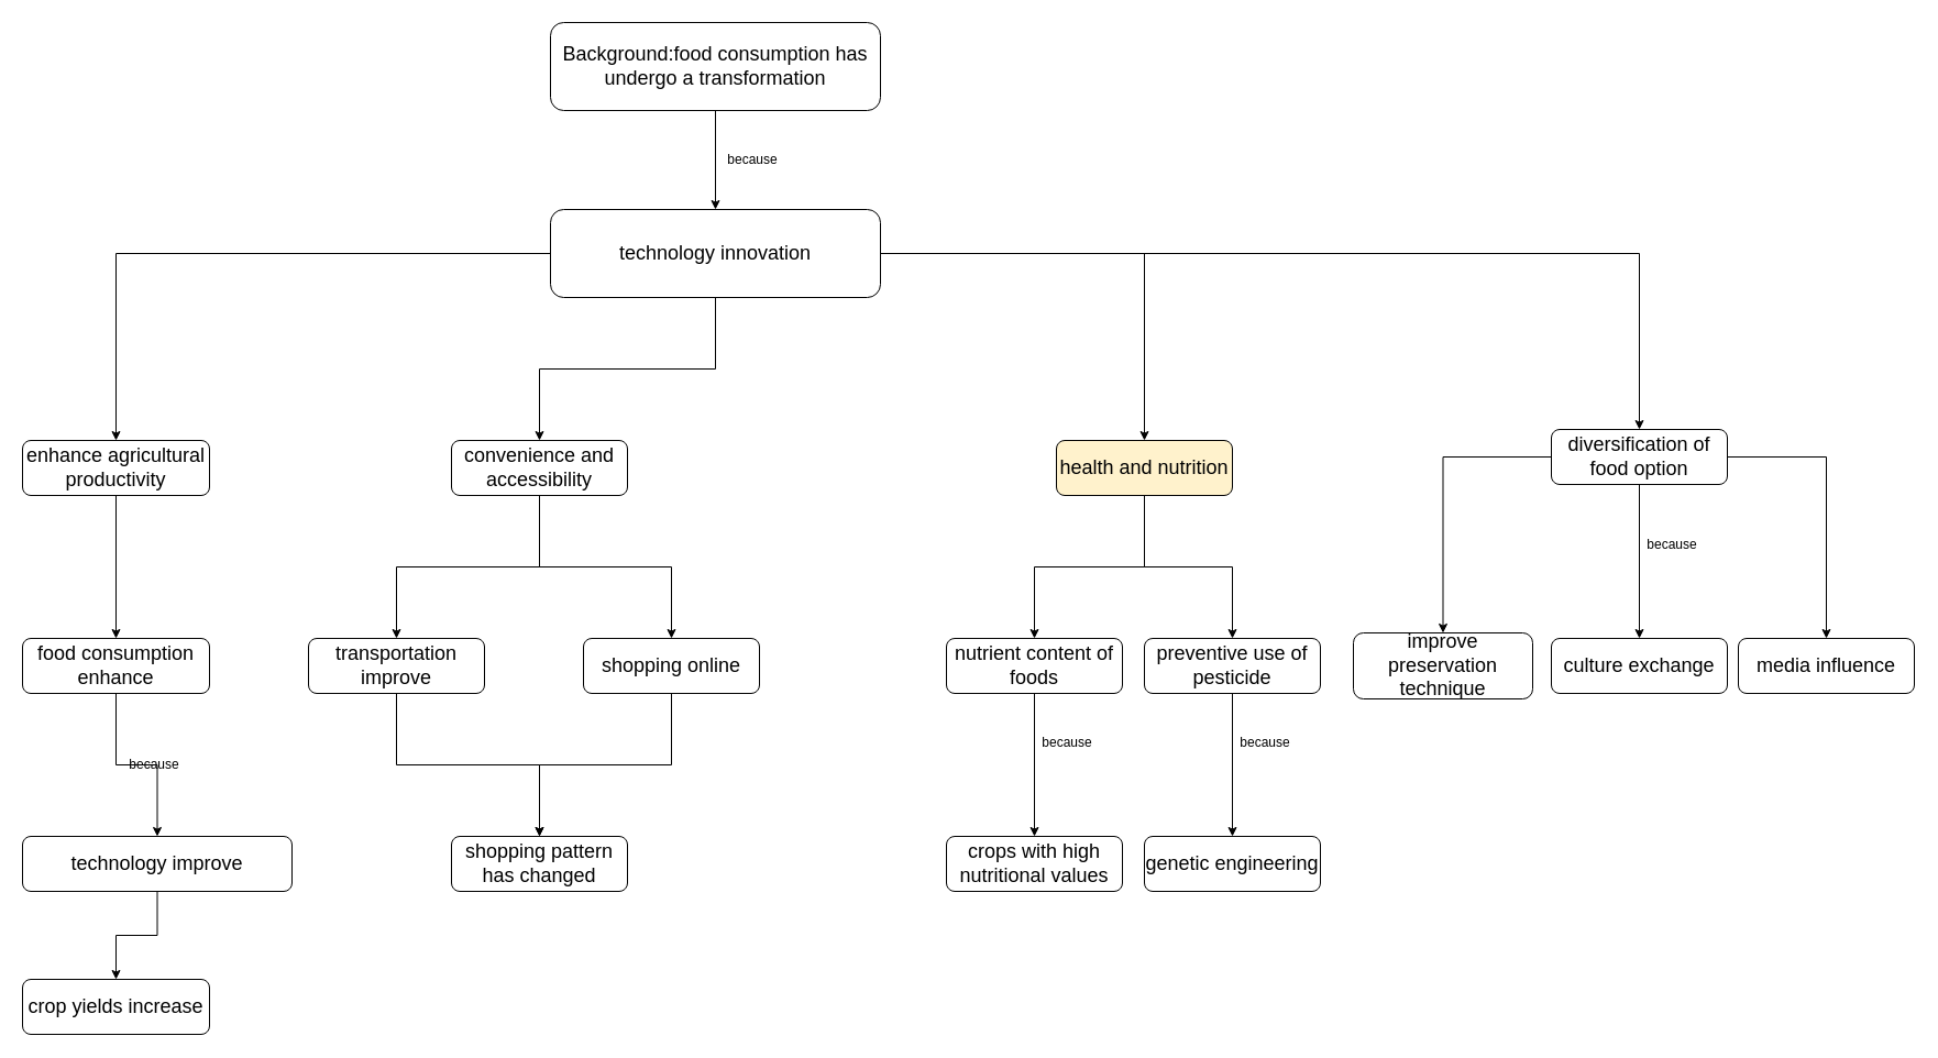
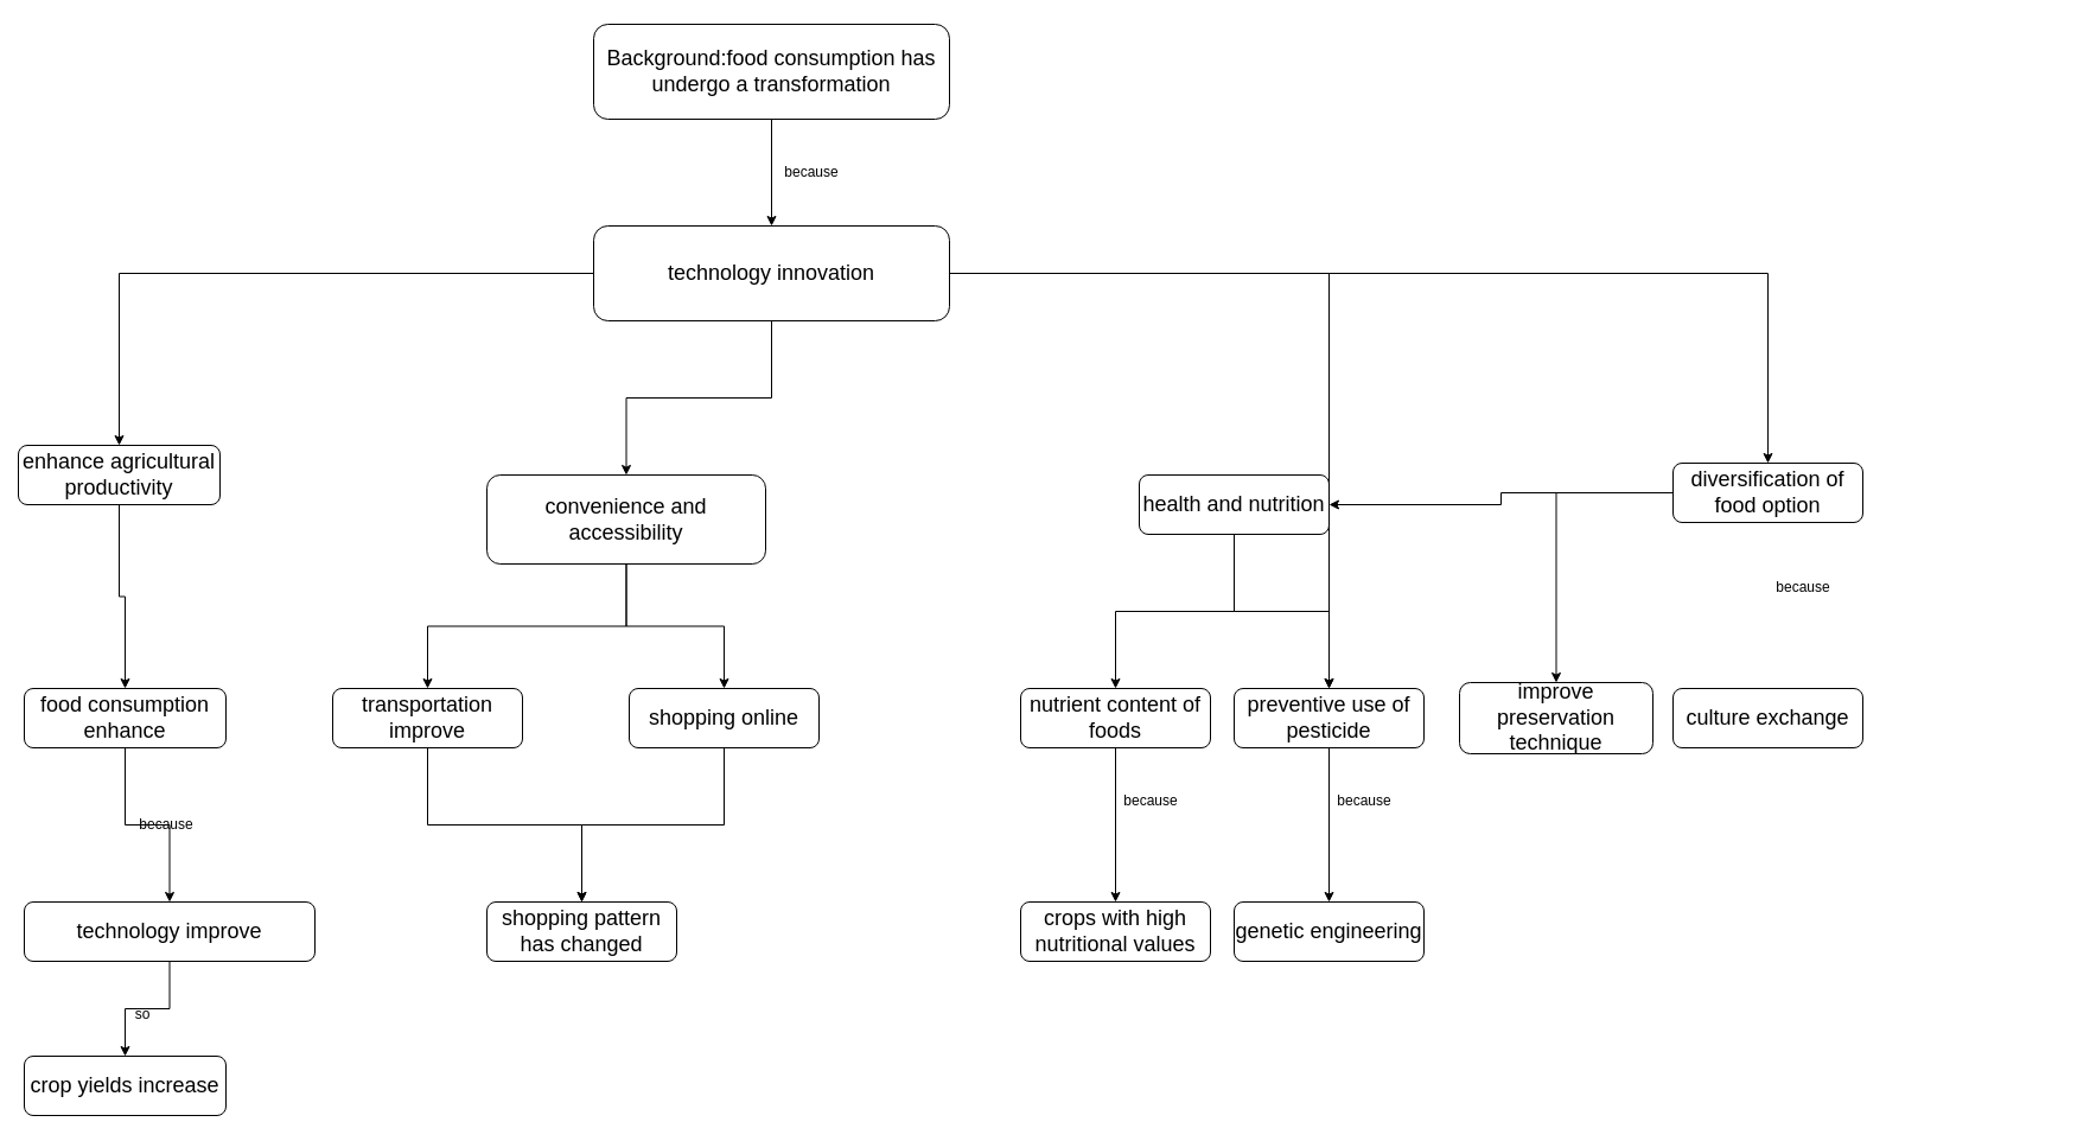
- <mxCell id="7" style="edgeStyle=orthogonalEdgeStyle;rounded=0;orthogonalLoop=1;jettySize=auto;html=1;entryX=0.5;entryY=0;entryDx=0;entryDy=0;" parent="1" source="8" target="26" edge="1"><mxGeometry relative="1" as="geometry" /></mxCell>
+ <mxCell id="7" style="edgeStyle=orthogonalEdgeStyle;rounded=0;orthogonalLoop=1;jettySize=auto;html=1;" parent="1" source="8" target="43" edge="1"><mxGeometry relative="1" as="geometry" /></mxCell>
- <mxCell id="11" value="&lt;font style=&quot;font-size: 18px;&quot;&gt;enhance agricultural productivity&lt;/font&gt;" style="rounded=1;whiteSpace=wrap;html=1;fontSize=12;glass=0;strokeWidth=1;shadow=0;" parent="1" vertex="1"><mxGeometry x="20" y="400" width="170" height="50" as="geometry" /></mxCell>
+ <mxCell id="11" value="&lt;font style=&quot;font-size: 18px;&quot;&gt;enhance agricultural productivity&lt;/font&gt;" style="rounded=1;whiteSpace=wrap;html=1;fontSize=12;glass=0;strokeWidth=1;shadow=0;" parent="1" vertex="1"><mxGeometry x="15" y="375" width="170" height="50" as="geometry" /></mxCell>
- <mxCell id="14" value="&lt;font style=&quot;font-size: 18px;&quot;&gt;convenience and accessibility&lt;/font&gt;" style="rounded=1;whiteSpace=wrap;html=1;fontSize=12;glass=0;strokeWidth=1;shadow=0;" parent="1" vertex="1"><mxGeometry x="410" y="400" width="160" height="50" as="geometry" /></mxCell>
+ <mxCell id="14" value="&lt;font style=&quot;font-size: 18px;&quot;&gt;convenience and accessibility&lt;/font&gt;" style="rounded=1;whiteSpace=wrap;html=1;fontSize=12;glass=0;strokeWidth=1;shadow=0;" parent="1" vertex="1"><mxGeometry x="410" y="400" width="235" height="75" as="geometry" /></mxCell>
- <mxCell id="26" value="&lt;font style=&quot;font-size: 18px;&quot;&gt;health and nutrition&lt;/font&gt;" style="rounded=1;whiteSpace=wrap;html=1;fontSize=12;glass=0;strokeWidth=1;shadow=0;fillColor=#fff2cc;" parent="1" vertex="1"><mxGeometry x="960" y="400" width="160" height="50" as="geometry" /></mxCell>
+ <mxCell id="26" value="&lt;font style=&quot;font-size: 18px;&quot;&gt;health and nutrition&lt;/font&gt;" style="rounded=1;whiteSpace=wrap;html=1;fontSize=12;glass=0;strokeWidth=1;shadow=0;" parent="1" vertex="1"><mxGeometry x="960" y="400" width="160" height="50" as="geometry" /></mxCell>
- <mxCell id="17" style="edgeStyle=orthogonalEdgeStyle;rounded=0;orthogonalLoop=1;jettySize=auto;html=1;" parent="1" source="18" target="36" edge="1"><mxGeometry relative="1" as="geometry" /></mxCell>
- <mxCell id="16" style="edgeStyle=orthogonalEdgeStyle;rounded=0;orthogonalLoop=1;jettySize=auto;html=1;" parent="1" source="18" target="35" edge="1"><mxGeometry relative="1" as="geometry" /></mxCell>
+ <mxCell id="16" style="edgeStyle=orthogonalEdgeStyle;rounded=0;orthogonalLoop=1;jettySize=auto;html=1;" parent="1" source="18" target="26" edge="1"><mxGeometry relative="1" as="geometry" /></mxCell>
- <mxCell id="36" value="&lt;font style=&quot;font-size: 18px;&quot;&gt;media influence&lt;/font&gt;" style="rounded=1;whiteSpace=wrap;html=1;fontSize=12;glass=0;strokeWidth=1;shadow=0;" parent="1" vertex="1"><mxGeometry x="1580" y="580" width="160" height="50" as="geometry" /></mxCell>
+ <mxCell id="33" value="so" style="text;strokeColor=none;align=center;fillColor=none;html=1;verticalAlign=middle;whiteSpace=wrap;rounded=0;" parent="1" vertex="1"><mxGeometry x="90" y="840" width="60" height="30" as="geometry" /></mxCell>
